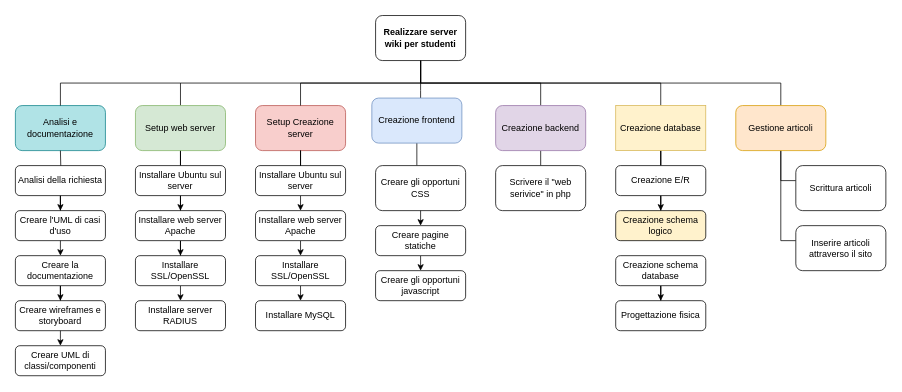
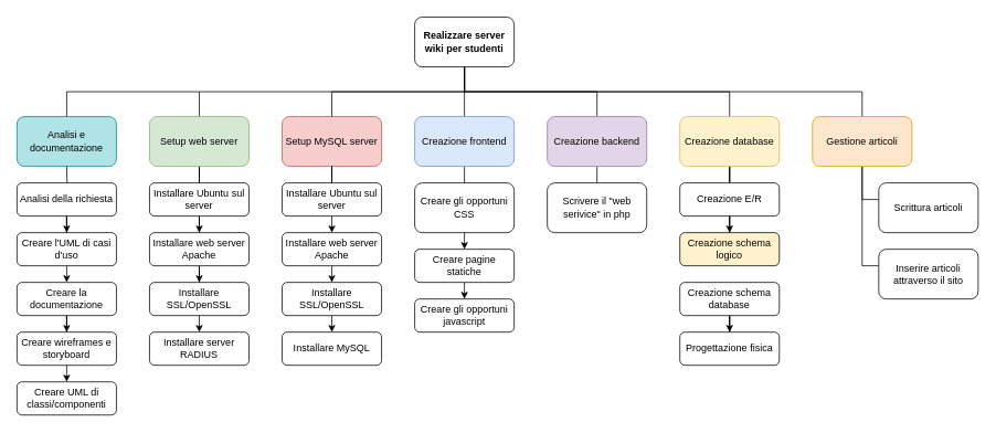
- <mxCell id="9" value="Creazione frontend" style="rounded=1;whiteSpace=wrap;html=1;fillColor=#dae8fc;strokeColor=#6c8ebf;" parent="1" vertex="1"><mxGeometry x="495" y="130" width="120" height="60" as="geometry" /></mxCell>
+ <mxCell id="9" value="Creazione frontend" style="rounded=1;whiteSpace=wrap;html=1;fillColor=#dae8fc;strokeColor=#6c8ebf;" parent="1" vertex="1"><mxGeometry x="500" y="140" width="120" height="60" as="geometry" /></mxCell>
- <mxCell id="35" value="Setup Creazione server" style="rounded=1;whiteSpace=wrap;html=1;fillColor=#f8cecc;strokeColor=#b85450;" parent="1" vertex="1"><mxGeometry x="340" y="140" width="120" height="60" as="geometry" /></mxCell>
+ <mxCell id="35" value="Setup MySQL server" style="rounded=1;whiteSpace=wrap;html=1;fillColor=#f8cecc;strokeColor=#b85450;" parent="1" vertex="1"><mxGeometry x="340" y="140" width="120" height="60" as="geometry" /></mxCell>
- <mxCell id="14" value="Creazione database" style="whiteSpace=wrap;html=1;fillColor=#fff2cc;strokeColor=#d6b656;rounded=0;" parent="1" vertex="1"><mxGeometry x="820" y="140" width="120" height="60" as="geometry" /></mxCell>
+ <mxCell id="14" value="Creazione database" style="rounded=1;whiteSpace=wrap;html=1;fillColor=#fff2cc;strokeColor=#d6b656;" parent="1" vertex="1"><mxGeometry x="820" y="140" width="120" height="60" as="geometry" /></mxCell>
